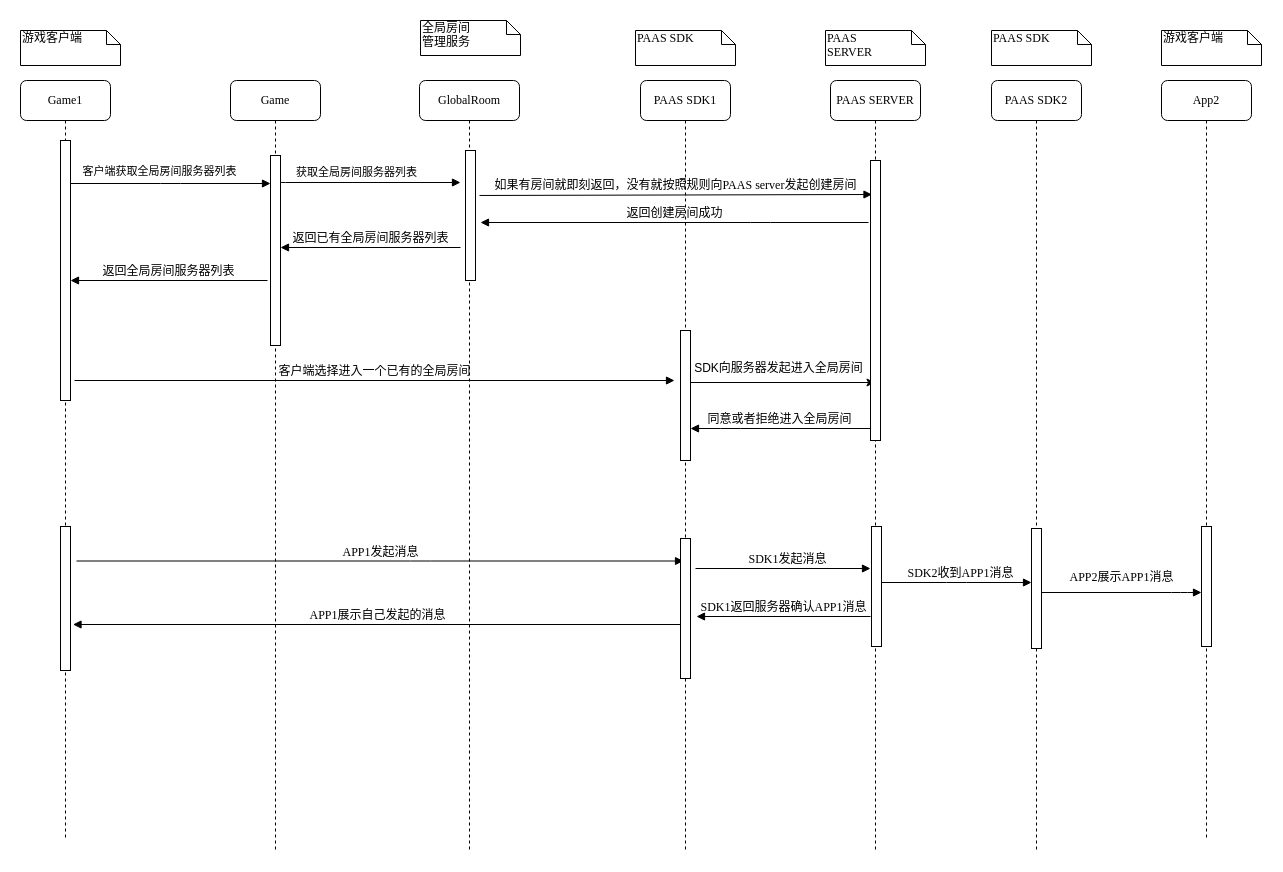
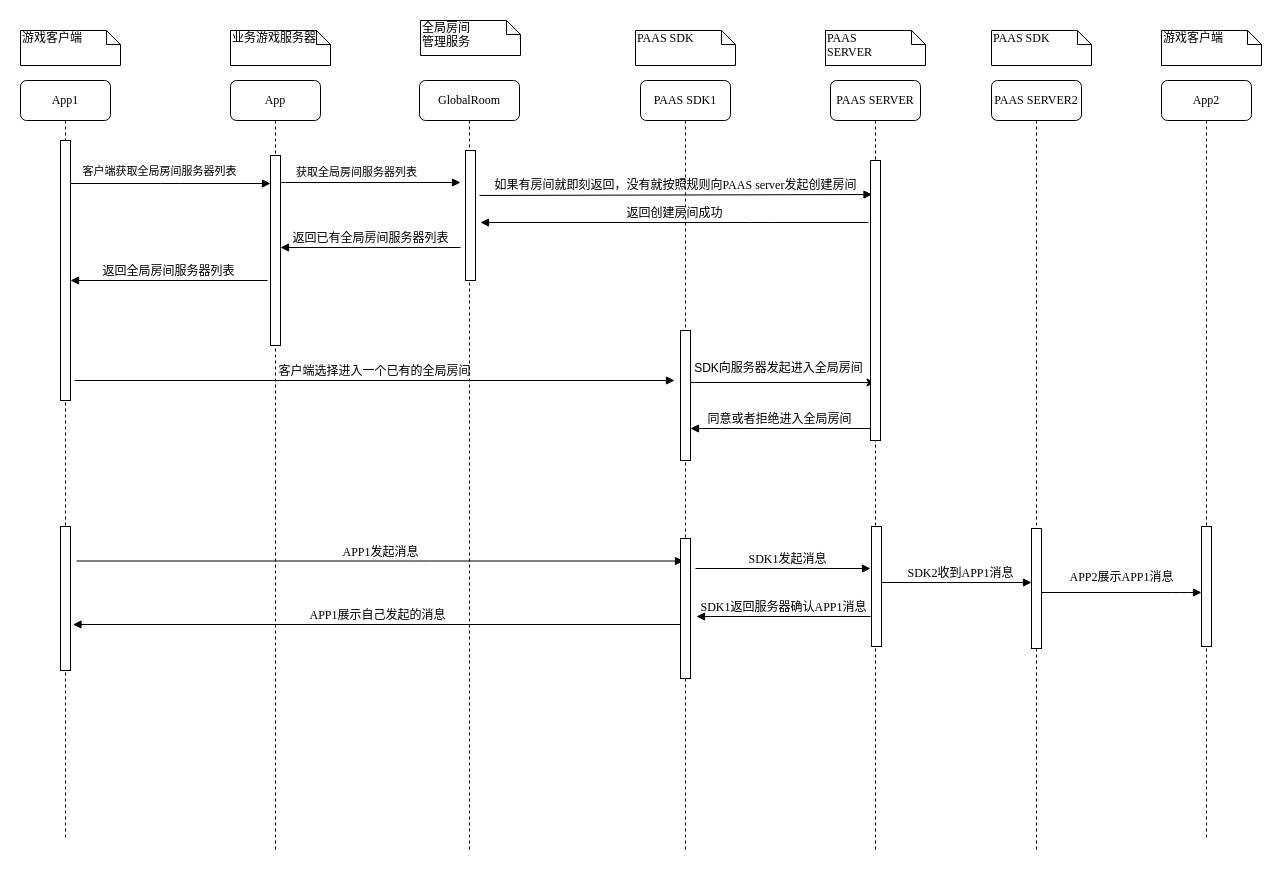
+ <mxCell id="14" value="业务游戏服务器" style="shape=note;whiteSpace=wrap;html=1;size=14;verticalAlign=top;align=left;spacingTop=-6;rounded=0;shadow=0;comic=0;labelBackgroundColor=none;strokeWidth=1;fontFamily=Verdana;fontSize=12" parent="1" vertex="1"><mxGeometry x="230" y="30" width="100" height="35" as="geometry" /></mxCell>
- <mxCell id="9" value="Game1" style="shape=umlLifeline;perimeter=lifelinePerimeter;whiteSpace=wrap;html=1;container=1;collapsible=0;recursiveResize=0;outlineConnect=0;rounded=1;shadow=0;comic=0;labelBackgroundColor=none;strokeWidth=1;fontFamily=Verdana;fontSize=12;align=center;" parent="1" vertex="1"><mxGeometry x="20" y="80" width="90" height="760" as="geometry" /></mxCell>
+ <mxCell id="9" value="App1" style="shape=umlLifeline;perimeter=lifelinePerimeter;whiteSpace=wrap;html=1;container=1;collapsible=0;recursiveResize=0;outlineConnect=0;rounded=1;shadow=0;comic=0;labelBackgroundColor=none;strokeWidth=1;fontFamily=Verdana;fontSize=12;align=center;" parent="1" vertex="1"><mxGeometry x="20" y="80" width="90" height="760" as="geometry" /></mxCell>
- <mxCell id="2" value="Game" style="shape=umlLifeline;perimeter=lifelinePerimeter;whiteSpace=wrap;html=1;container=1;collapsible=0;recursiveResize=0;outlineConnect=0;rounded=1;shadow=0;comic=0;labelBackgroundColor=none;strokeWidth=1;fontFamily=Verdana;fontSize=12;align=center;" parent="1" vertex="1"><mxGeometry x="230" y="80" width="90" height="770" as="geometry" /></mxCell>
+ <mxCell id="2" value="App" style="shape=umlLifeline;perimeter=lifelinePerimeter;whiteSpace=wrap;html=1;container=1;collapsible=0;recursiveResize=0;outlineConnect=0;rounded=1;shadow=0;comic=0;labelBackgroundColor=none;strokeWidth=1;fontFamily=Verdana;fontSize=12;align=center;" parent="1" vertex="1"><mxGeometry x="230" y="80" width="90" height="770" as="geometry" /></mxCell>
- <mxCell id="39" value="PAAS SDK2" style="shape=umlLifeline;perimeter=lifelinePerimeter;whiteSpace=wrap;html=1;container=1;collapsible=0;recursiveResize=0;outlineConnect=0;rounded=1;shadow=0;comic=0;labelBackgroundColor=none;strokeWidth=1;fontFamily=Verdana;fontSize=12;align=center;" vertex="1" parent="1"><mxGeometry x="991" y="80" width="90" height="770" as="geometry" /></mxCell>
+ <mxCell id="39" value="PAAS SERVER2" style="shape=umlLifeline;perimeter=lifelinePerimeter;whiteSpace=wrap;html=1;container=1;collapsible=0;recursiveResize=0;outlineConnect=0;rounded=1;shadow=0;comic=0;labelBackgroundColor=none;strokeWidth=1;fontFamily=Verdana;fontSize=12;align=center;" vertex="1" parent="1"><mxGeometry x="991" y="80" width="90" height="770" as="geometry" /></mxCell>
